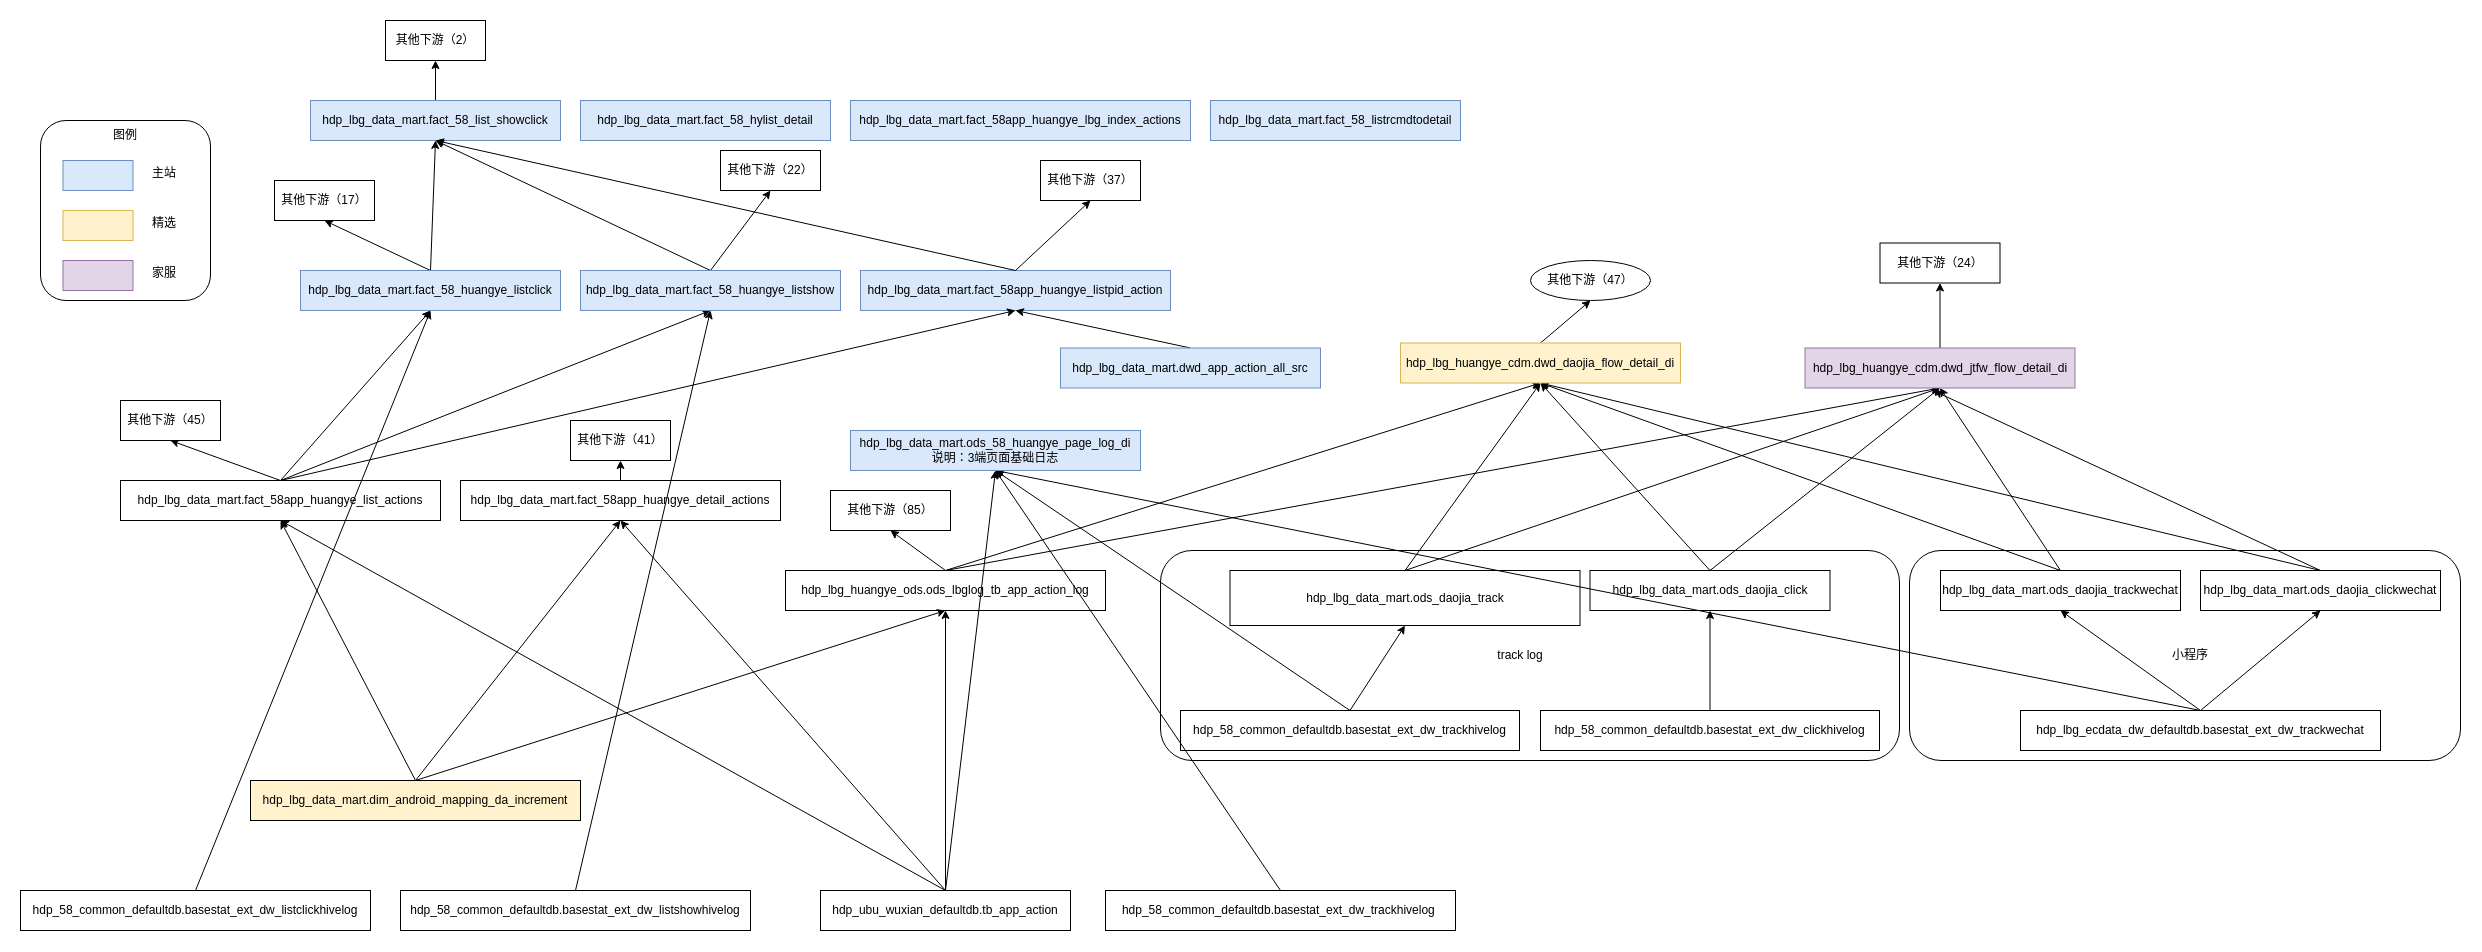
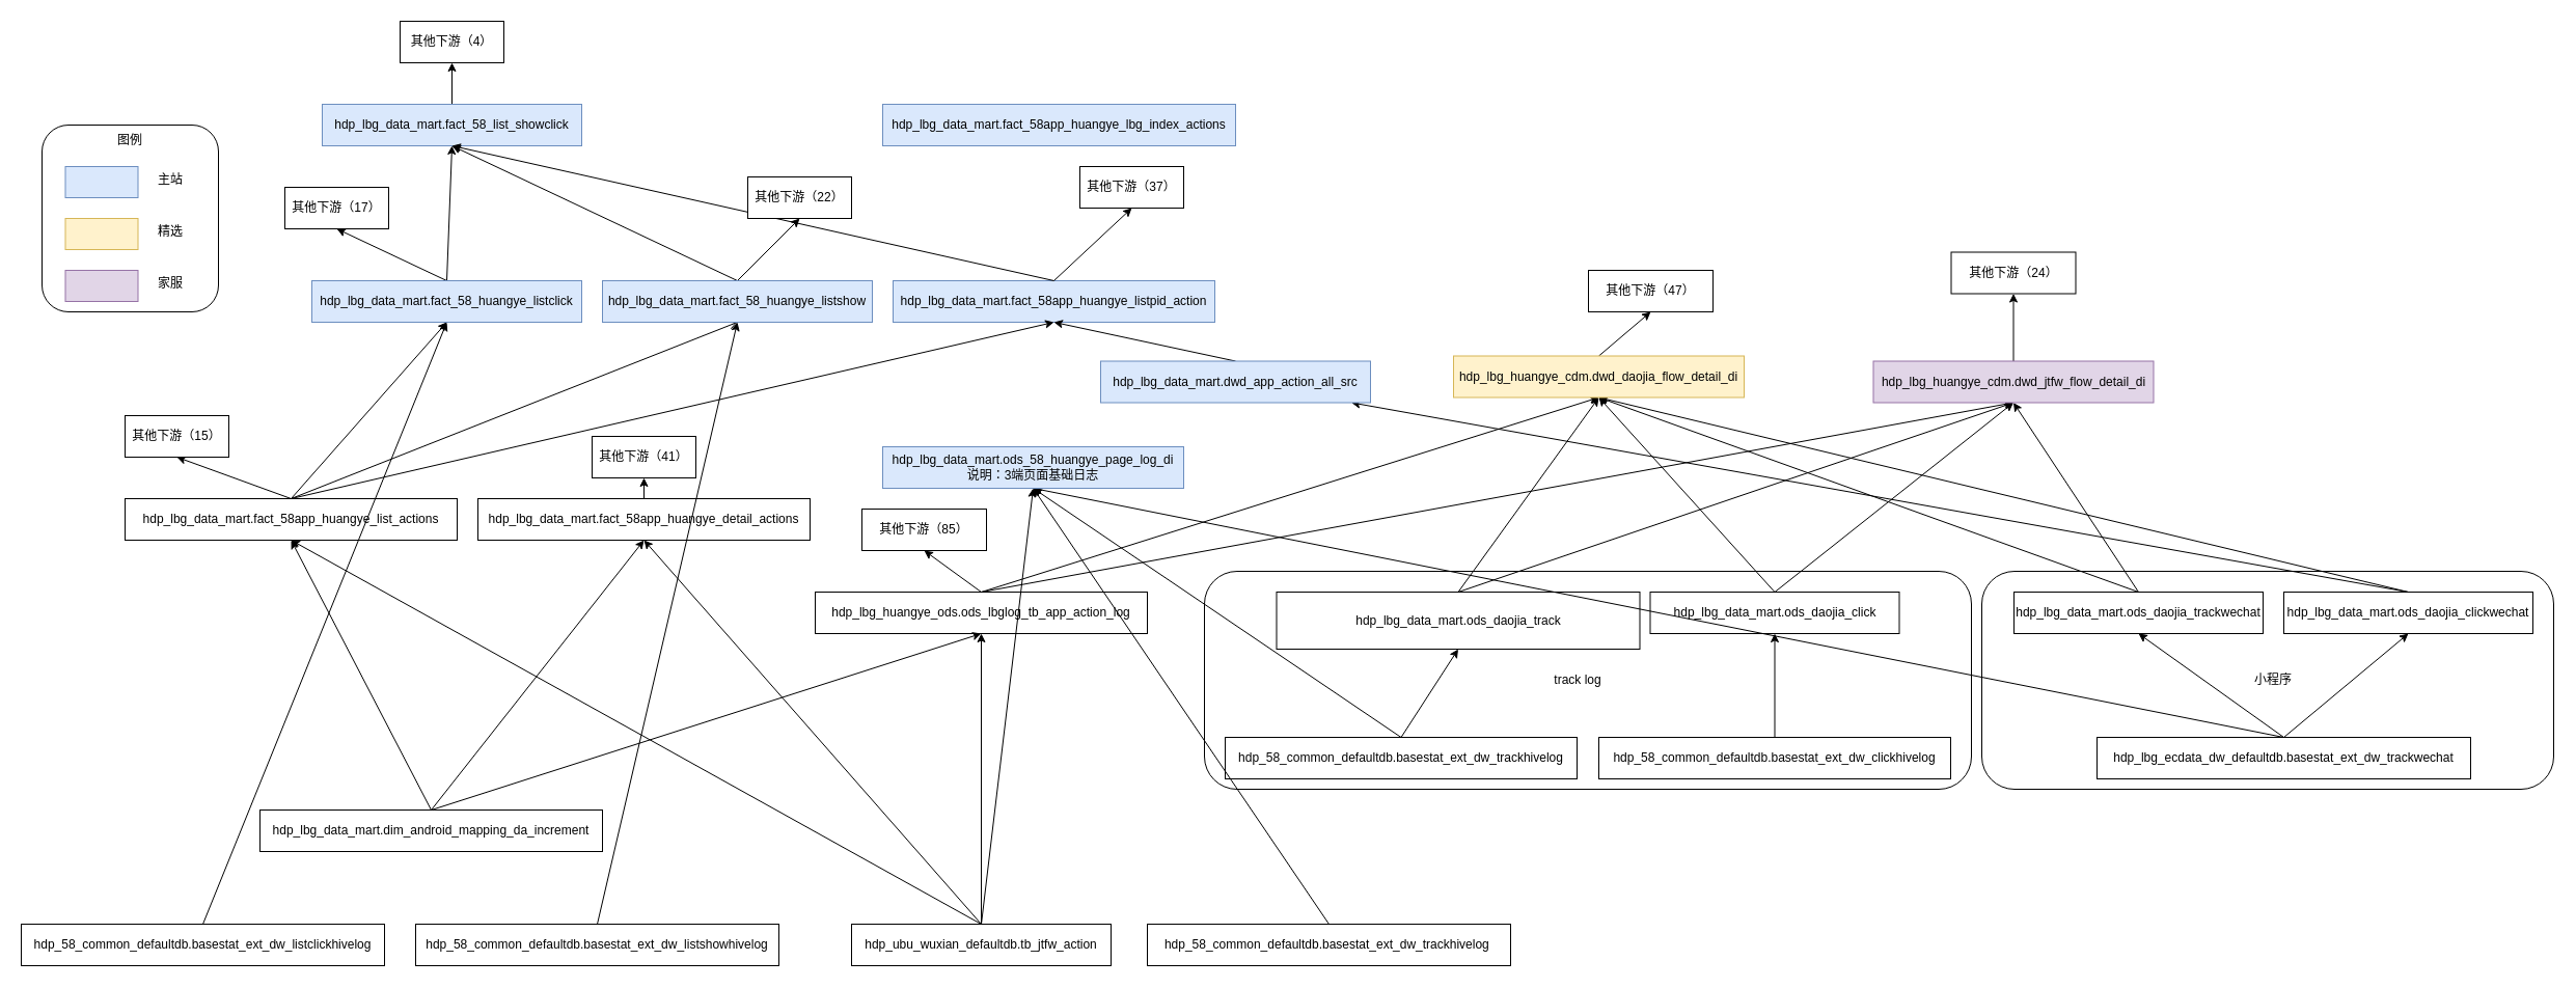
- <mxCell id="71" value="其他下游（2）" style="rounded=0;whiteSpace=wrap;html=1;" vertex="1" parent="1"><mxGeometry x="385" y="20" width="100" height="40" as="geometry" /></mxCell>
+ <mxCell id="71" value="其他下游（4）" style="rounded=0;whiteSpace=wrap;html=1;" vertex="1" parent="1"><mxGeometry x="385" y="20" width="100" height="40" as="geometry" /></mxCell>
- <mxCell id="67" value="hdp_lbg_data_mart.fact_58_hylist_detail" style="rounded=0;whiteSpace=wrap;html=1;fillColor=#dae8fc;strokeColor=#6c8ebf;" vertex="1" parent="1"><mxGeometry x="580" y="100" width="250" height="40" as="geometry" /></mxCell>
- <mxCell id="70" value="hdp_lbg_data_mart.fact_58_listrcmdtodetail" style="rounded=0;whiteSpace=wrap;html=1;fillColor=#dae8fc;strokeColor=#6c8ebf;" vertex="1" parent="1"><mxGeometry x="1210" y="100" width="250" height="40" as="geometry" /></mxCell>
- <mxCell id="83" value="其他下游（22）" style="rounded=0;whiteSpace=wrap;html=1;" vertex="1" parent="1"><mxGeometry x="720" y="150" width="100" height="40" as="geometry" /></mxCell>
+ <mxCell id="83" value="其他下游（22）" style="rounded=0;whiteSpace=wrap;html=1;" vertex="1" parent="1"><mxGeometry x="720" y="170" width="100" height="40" as="geometry" /></mxCell>
- <mxCell id="64" value="其他下游（47）" style="ellipse;whiteSpace=wrap;html=1;" vertex="1" parent="1"><mxGeometry x="1530" y="260" width="120" height="40" as="geometry" /></mxCell>
+ <mxCell id="64" value="其他下游（47）" style="rounded=0;whiteSpace=wrap;html=1;" vertex="1" parent="1"><mxGeometry x="1530" y="260" width="120" height="40" as="geometry" /></mxCell>
- <mxCell id="23" style="edgeStyle=none;rounded=0;orthogonalLoop=1;jettySize=auto;html=1;exitX=0.5;exitY=0;exitDx=0;exitDy=0;entryX=0.5;entryY=1;entryDx=0;entryDy=0;" edge="1" parent="1" source="25" target="77"><mxGeometry relative="1" as="geometry" /></mxCell>
+ <mxCell id="23" style="edgeStyle=none;rounded=0;orthogonalLoop=1;jettySize=auto;html=1;exitX=0.5;exitY=0;exitDx=0;exitDy=0;entryX=0.5;entryY=1;entryDx=0;entryDy=0;endArrow=open;" edge="1" parent="1" source="25" target="77"><mxGeometry relative="1" as="geometry" /></mxCell>
- <mxCell id="28" value="其他下游（45）" style="rounded=0;whiteSpace=wrap;html=1;" vertex="1" parent="1"><mxGeometry x="120" y="400" width="100" height="40" as="geometry" /></mxCell>
+ <mxCell id="28" value="其他下游（15）" style="rounded=0;whiteSpace=wrap;html=1;" vertex="1" parent="1"><mxGeometry x="120" y="400" width="100" height="40" as="geometry" /></mxCell>
- <mxCell id="48" style="edgeStyle=none;rounded=0;orthogonalLoop=1;jettySize=auto;html=1;exitX=0.5;exitY=0;exitDx=0;exitDy=0;entryX=0.478;entryY=1.075;entryDx=0;entryDy=0;entryPerimeter=0;" edge="1" parent="1" source="50" target="53"><mxGeometry relative="1" as="geometry"><mxPoint x="1300" y="500" as="targetPoint" /></mxGeometry></mxCell>
+ <mxCell id="48" style="edgeStyle=none;rounded=0;orthogonalLoop=1;jettySize=auto;html=1;exitX=0.5;exitY=0;exitDx=0;exitDy=0;" edge="1" parent="1" source="50" target="88"><mxGeometry relative="1" as="geometry"><mxPoint x="1300" y="500" as="targetPoint" /></mxGeometry></mxCell>
- <mxCell id="13" value="hdp_lbg_data_mart.dim_android_mapping_da_increment" style="rounded=0;whiteSpace=wrap;html=1;fillColor=#fff2cc;" vertex="1" parent="1"><mxGeometry x="250" y="780" width="330" height="40" as="geometry" /></mxCell>
+ <mxCell id="13" value="hdp_lbg_data_mart.dim_android_mapping_da_increment" style="rounded=0;whiteSpace=wrap;html=1;" vertex="1" parent="1"><mxGeometry x="250" y="780" width="330" height="40" as="geometry" /></mxCell>
- <mxCell id="18" value="hdp_ubu_wuxian_defaultdb.tb_app_action" style="rounded=0;whiteSpace=wrap;html=1;" vertex="1" parent="1"><mxGeometry x="820" y="890" width="250" height="40" as="geometry" /></mxCell>
+ <mxCell id="18" value="hdp_ubu_wuxian_defaultdb.tb_jtfw_action" style="rounded=0;whiteSpace=wrap;html=1;" vertex="1" parent="1"><mxGeometry x="820" y="890" width="250" height="40" as="geometry" /></mxCell>
